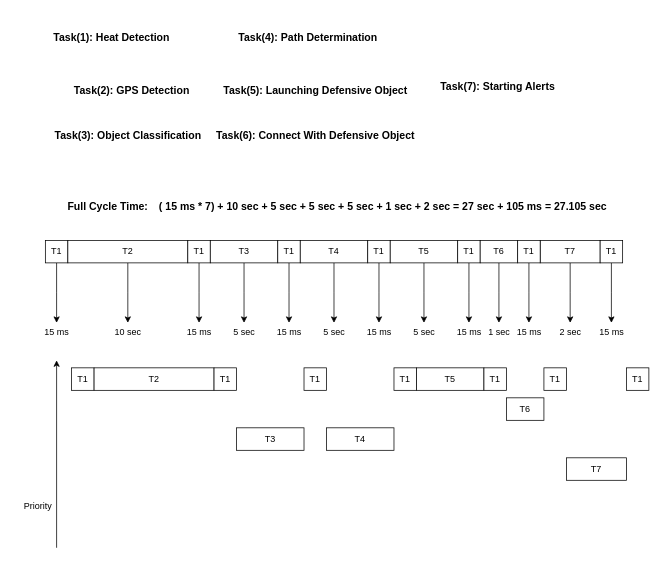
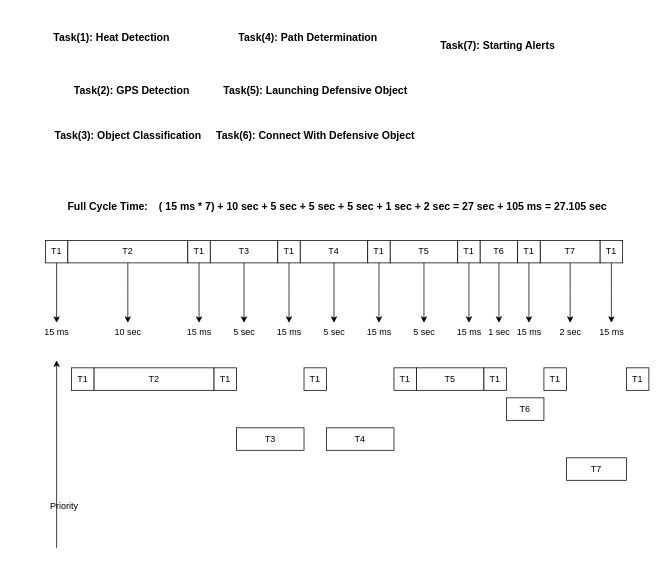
- <mxCell id="8" value="&lt;h3&gt;Task(7): Starting Alerts&amp;nbsp;&lt;/h3&gt;" style="text;html=1;align=center;verticalAlign=middle;resizable=0;points=[];autosize=1;strokeColor=none;fillColor=none;" vertex="1" parent="1"><mxGeometry x="575" y="85" width="180" height="60" as="geometry" /></mxCell>
+ <mxCell id="8" value="&lt;h3&gt;Task(7): Starting Alerts&amp;nbsp;&lt;/h3&gt;" style="text;html=1;align=center;verticalAlign=middle;resizable=0;points=[];autosize=1;strokeColor=none;fillColor=none;" vertex="1" parent="1"><mxGeometry x="575" y="30" width="180" height="60" as="geometry" /></mxCell>
- <mxCell id="49" value="Priority" style="text;html=1;align=center;verticalAlign=middle;resizable=0;points=[];autosize=1;strokeColor=none;fillColor=none;" vertex="1" parent="1"><mxGeometry y="660" width="60" height="30" as="geometry" x="20" /></mxCell>
+ <mxCell id="49" value="Priority" style="text;html=1;align=center;verticalAlign=middle;resizable=0;points=[];autosize=1;strokeColor=none;fillColor=none;" vertex="1" parent="1"><mxGeometry x="55" y="660" width="60" height="30" as="geometry" /></mxCell>
